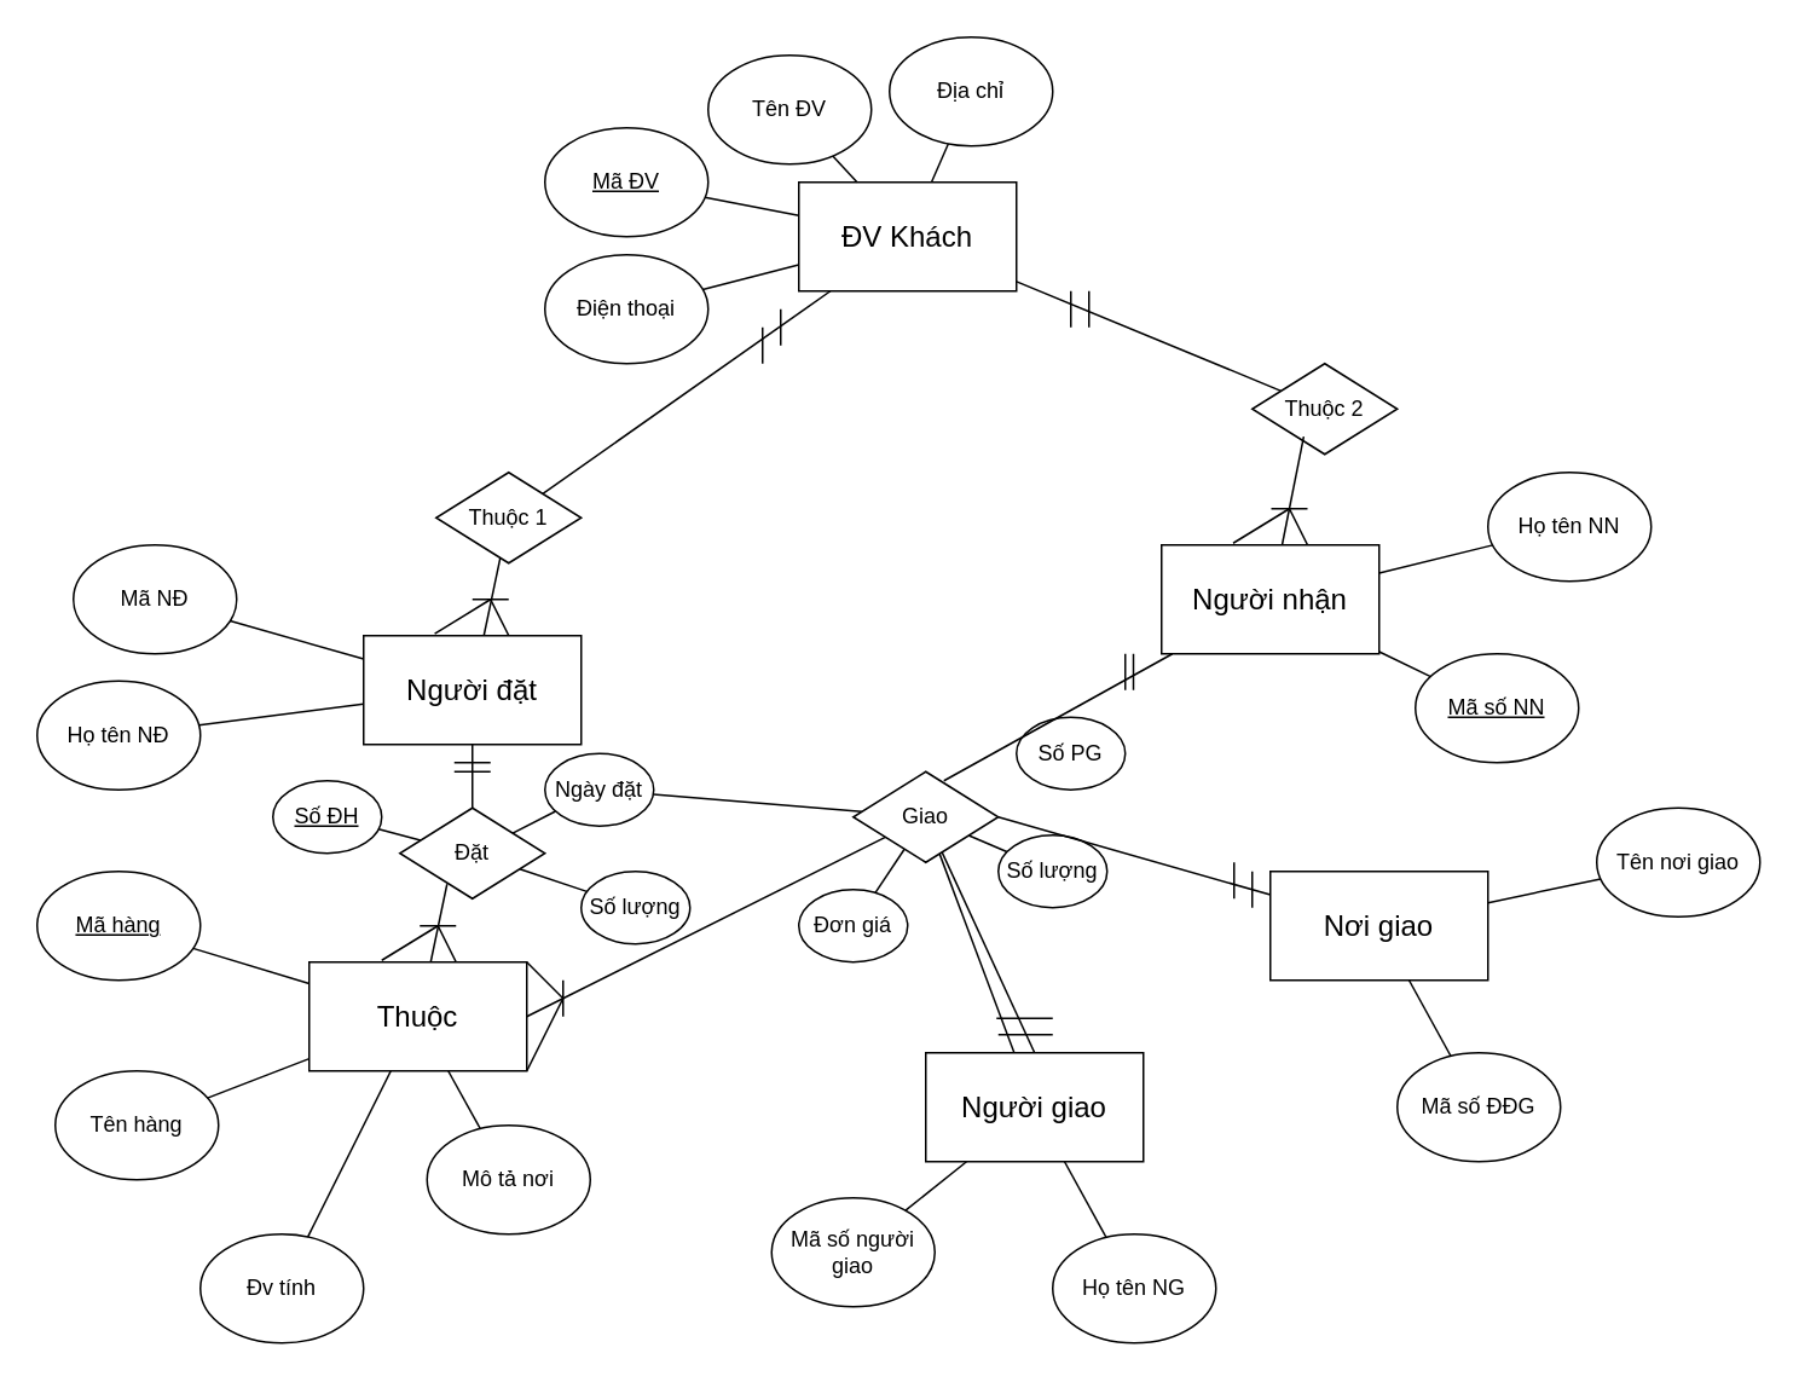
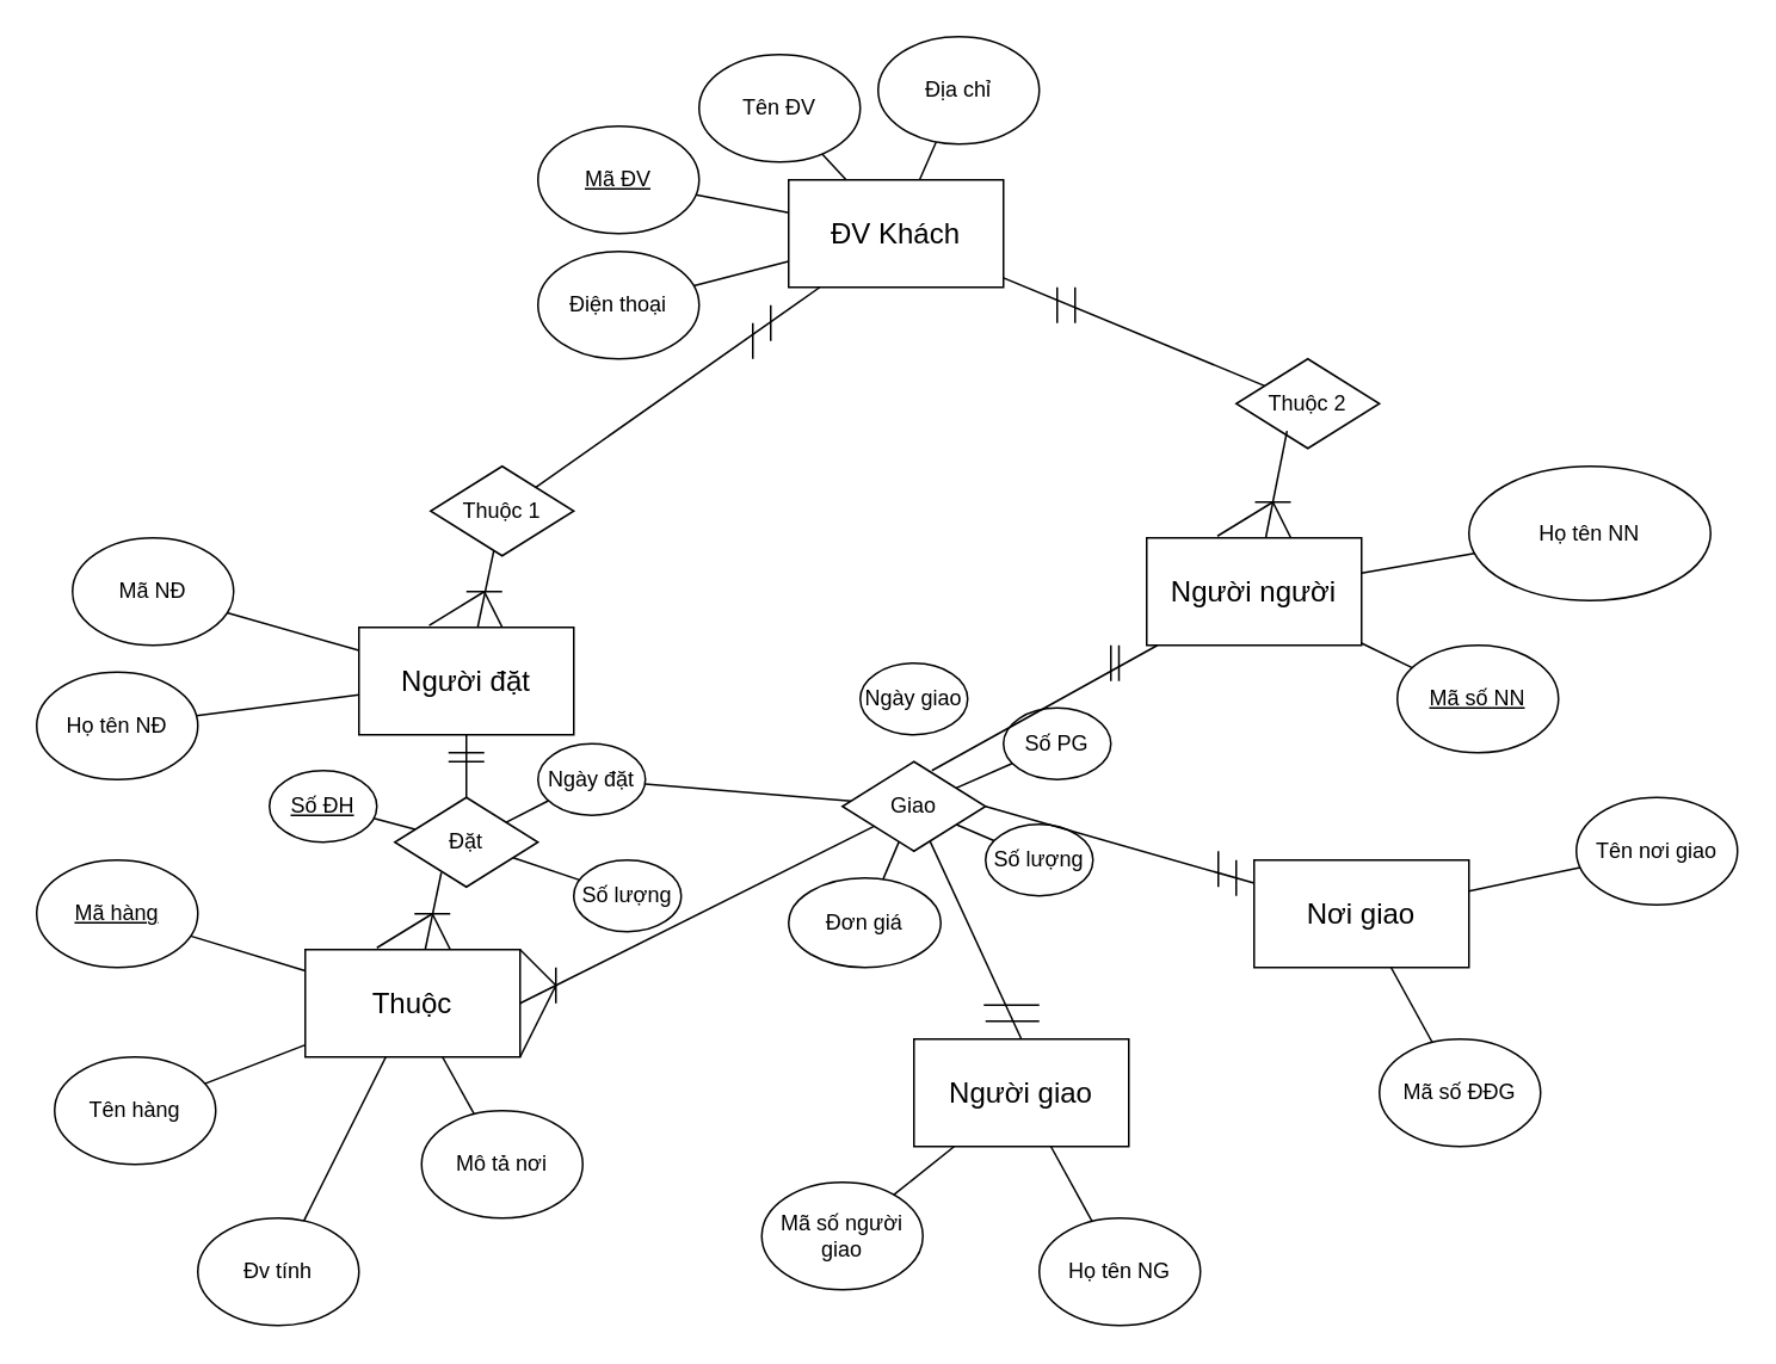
- <mxCell id="89" value="Họ tên NN" style="ellipse;whiteSpace=wrap;html=1;" vertex="1" parent="1"><mxGeometry x="820" y="260" width="90" height="60" as="geometry" /></mxCell>
+ <mxCell id="89" value="Họ tên NN" style="ellipse;whiteSpace=wrap;html=1;" vertex="1" parent="1"><mxGeometry x="820" y="260" width="135" height="75" as="geometry" /></mxCell>
- <mxCell id="10" value="&lt;font size=&quot;3&quot;&gt;Người nhận&lt;/font&gt;" style="rounded=0;whiteSpace=wrap;html=1;" vertex="1" parent="1"><mxGeometry x="640" y="300" width="120" height="60" as="geometry" /></mxCell>
+ <mxCell id="10" value="&lt;font size=&quot;3&quot;&gt;Người người&lt;/font&gt;" style="rounded=0;whiteSpace=wrap;html=1;" vertex="1" parent="1"><mxGeometry x="640" y="300" width="120" height="60" as="geometry" /></mxCell>
+ <mxCell id="59" value="Ngày giao" style="ellipse;whiteSpace=wrap;html=1;" vertex="1" parent="1"><mxGeometry x="480" y="370" width="60" height="40" as="geometry" /></mxCell>
- <mxCell id="57" value="Đơn giá" style="ellipse;whiteSpace=wrap;html=1;" vertex="1" parent="1"><mxGeometry x="440" y="490" width="60" height="40" as="geometry" /></mxCell>
+ <mxCell id="57" value="Đơn giá" style="ellipse;whiteSpace=wrap;html=1;" vertex="1" parent="1"><mxGeometry x="440" y="490" width="85" height="50" as="geometry" /></mxCell>
- <mxCell id="62" value="" style="endArrow=none;html=1;rounded=0;" edge="1" parent="1" source="14" target="11"><mxGeometry width="50" height="50" relative="1" as="geometry"><mxPoint x="190" y="603" as="sourcePoint" /><mxPoint x="134" y="625" as="targetPoint" /></mxGeometry></mxCell>
+ <mxCell id="62" value="" style="endArrow=none;html=1;rounded=0;" edge="1" parent="1" source="14" target="60"><mxGeometry width="50" height="50" relative="1" as="geometry"><mxPoint x="190" y="603" as="sourcePoint" /><mxPoint x="134" y="625" as="targetPoint" /></mxGeometry></mxCell>
